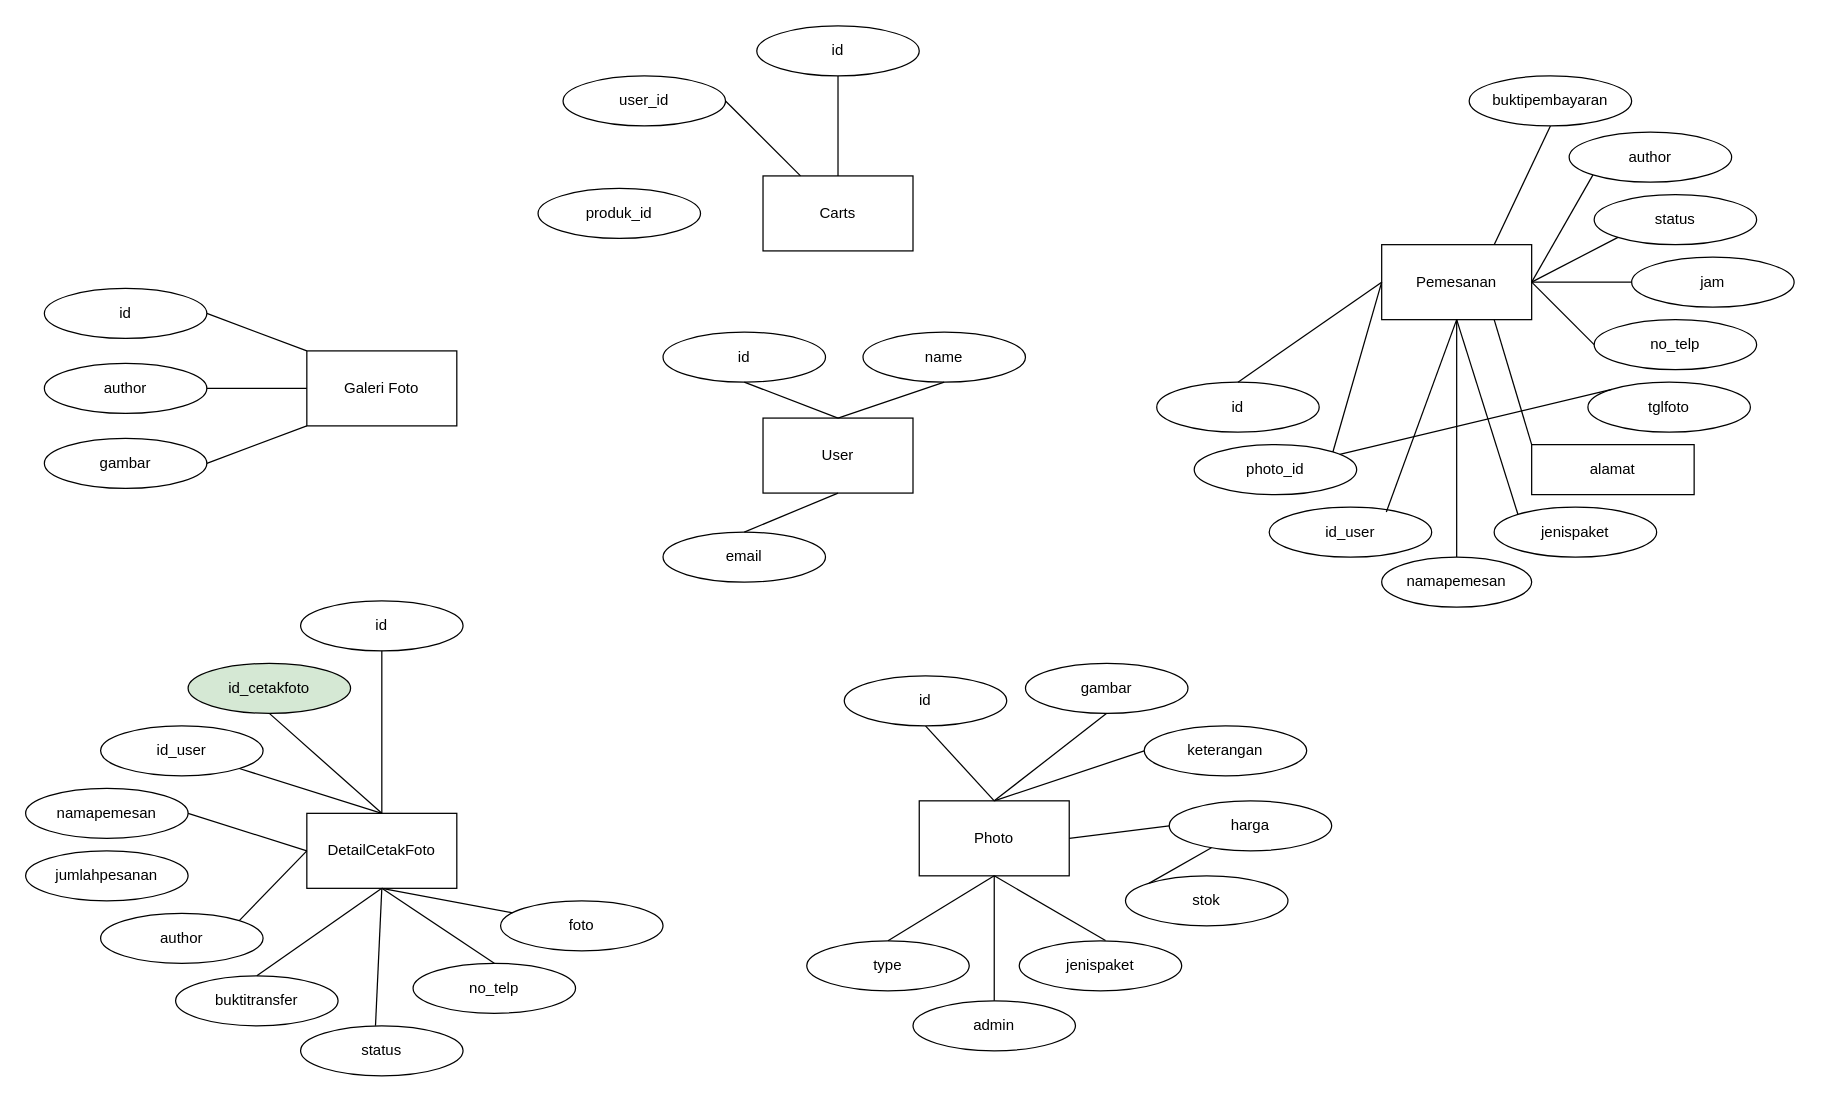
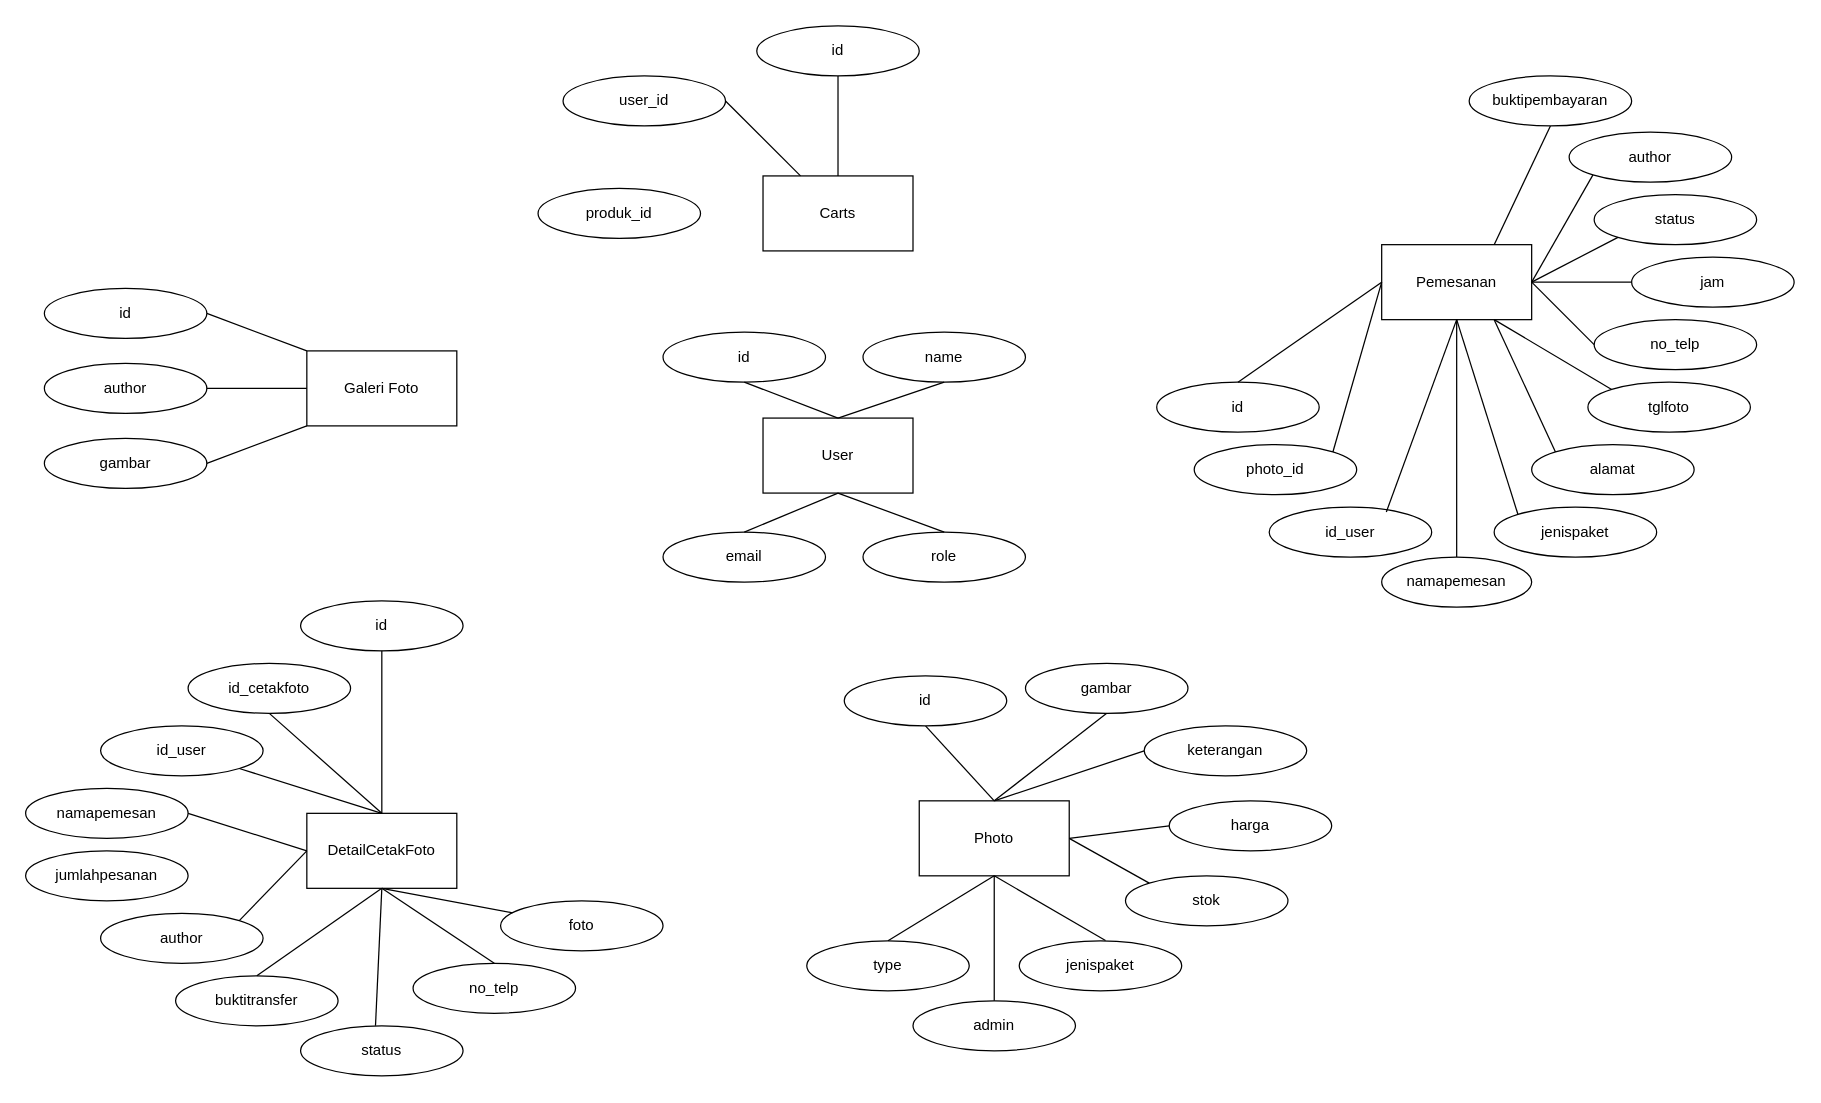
- <mxCell id="81" style="rounded=0;orthogonalLoop=1;jettySize=auto;html=1;endArrow=none;endFill=0;exitX=0;exitY=0;exitDx=0;exitDy=0;" edge="1" parent="1" source="32" target="26"><mxGeometry relative="1" as="geometry"><mxPoint x="1254.038" y="365.858" as="sourcePoint" /><mxPoint x="1205" y="265" as="targetPoint" /></mxGeometry></mxCell>
+ <mxCell id="81" style="rounded=0;orthogonalLoop=1;jettySize=auto;html=1;endArrow=none;endFill=0;exitX=0;exitY=0;exitDx=0;exitDy=0;entryX=0.75;entryY=1;entryDx=0;entryDy=0;" edge="1" parent="1" source="32" target="8"><mxGeometry relative="1" as="geometry"><mxPoint x="1254.038" y="365.858" as="sourcePoint" /><mxPoint x="1205" y="265" as="targetPoint" /></mxGeometry></mxCell>
- <mxCell id="31" value="alamat" style="whiteSpace=wrap;html=1;rounded=0;" vertex="1" parent="1"><mxGeometry x="1225" y="355" width="130" height="40" as="geometry" /></mxCell>
+ <mxCell id="31" value="alamat" style="ellipse;whiteSpace=wrap;html=1;" vertex="1" parent="1"><mxGeometry x="1225" y="355" width="130" height="40" as="geometry" /></mxCell>
+ <mxCell id="58" style="rounded=0;orthogonalLoop=1;jettySize=auto;html=1;endArrow=none;endFill=0;exitX=0.5;exitY=0;exitDx=0;exitDy=0;entryX=0.5;entryY=1;entryDx=0;entryDy=0;" edge="1" parent="1" source="22" target="7"><mxGeometry relative="1" as="geometry"><mxPoint x="800" y="341.25" as="sourcePoint" /><mxPoint x="730" y="363.75" as="targetPoint" /></mxGeometry></mxCell>
+ <mxCell id="22" value="role" style="ellipse;whiteSpace=wrap;html=1;" vertex="1" parent="1"><mxGeometry x="690" y="425" width="130" height="40" as="geometry" /></mxCell>
- <mxCell id="48" value="id_cetakfoto" style="ellipse;whiteSpace=wrap;html=1;fillColor=#d5e8d4;" vertex="1" parent="1"><mxGeometry x="150" y="530" width="130" height="40" as="geometry" /></mxCell>
+ <mxCell id="48" value="id_cetakfoto" style="ellipse;whiteSpace=wrap;html=1;" vertex="1" parent="1"><mxGeometry x="150" y="530" width="130" height="40" as="geometry" /></mxCell>
- <mxCell id="72" style="rounded=0;orthogonalLoop=1;jettySize=auto;html=1;endArrow=none;endFill=0;exitX=0;exitY=0;exitDx=0;exitDy=0;" edge="1" parent="1" source="43" target="42"><mxGeometry relative="1" as="geometry"><mxPoint x="945" y="670" as="sourcePoint" /><mxPoint x="866.08" y="674.72" as="targetPoint" /></mxGeometry></mxCell>
+ <mxCell id="72" style="rounded=0;orthogonalLoop=1;jettySize=auto;html=1;endArrow=none;endFill=0;exitX=0;exitY=0;exitDx=0;exitDy=0;entryX=1;entryY=0.5;entryDx=0;entryDy=0;" edge="1" parent="1" source="43" target="2"><mxGeometry relative="1" as="geometry"><mxPoint x="945" y="670" as="sourcePoint" /><mxPoint x="866.08" y="674.72" as="targetPoint" /></mxGeometry></mxCell>
